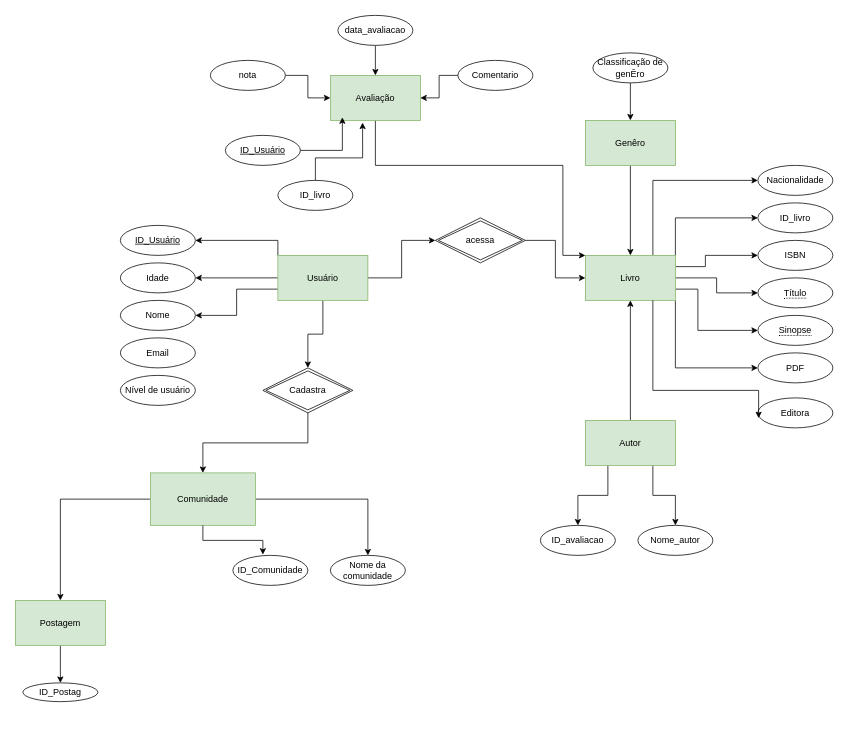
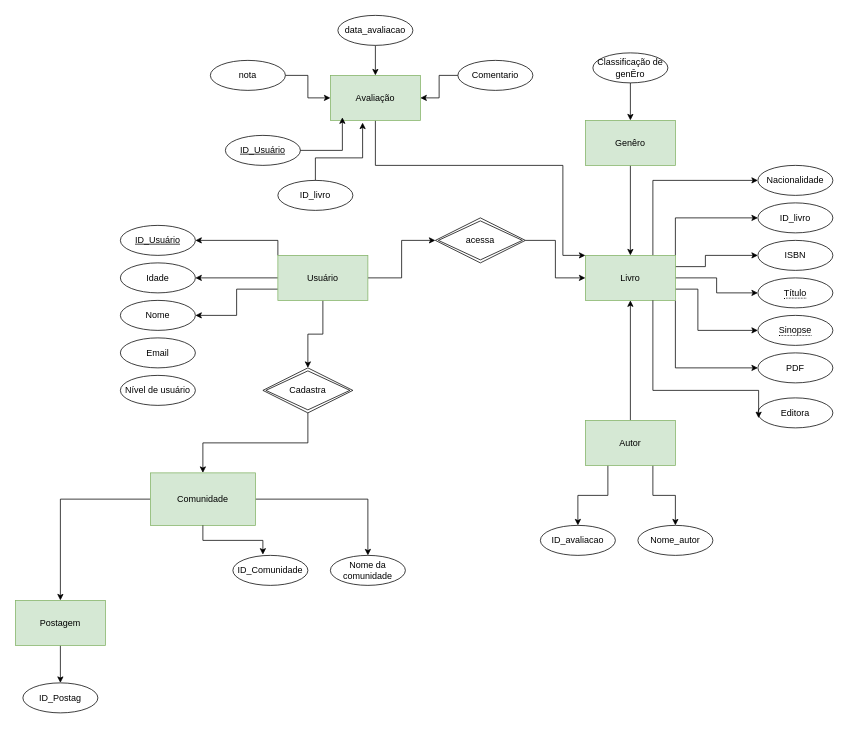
- <mxCell id="48" value="ID_Postag" style="ellipse;whiteSpace=wrap;html=1;align=center;" parent="1" vertex="1"><mxGeometry x="30" y="910" width="100" height="25" as="geometry" /></mxCell>
+ <mxCell id="48" value="ID_Postag" style="ellipse;whiteSpace=wrap;html=1;align=center;" parent="1" vertex="1"><mxGeometry x="30" y="910" width="100" height="40" as="geometry" /></mxCell>
